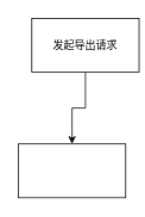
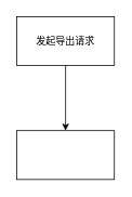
- <mxCell id="3" value="发起导出请求" style="rounded=0;whiteSpace=wrap;html=1;" vertex="1" parent="1"><mxGeometry x="35" y="20" width="120" height="60" as="geometry" /></mxCell>
+ <mxCell id="3" value="发起导出请求" style="rounded=0;whiteSpace=wrap;html=1;" vertex="1" parent="1"><mxGeometry x="20" y="20" width="120" height="60" as="geometry" /></mxCell>
